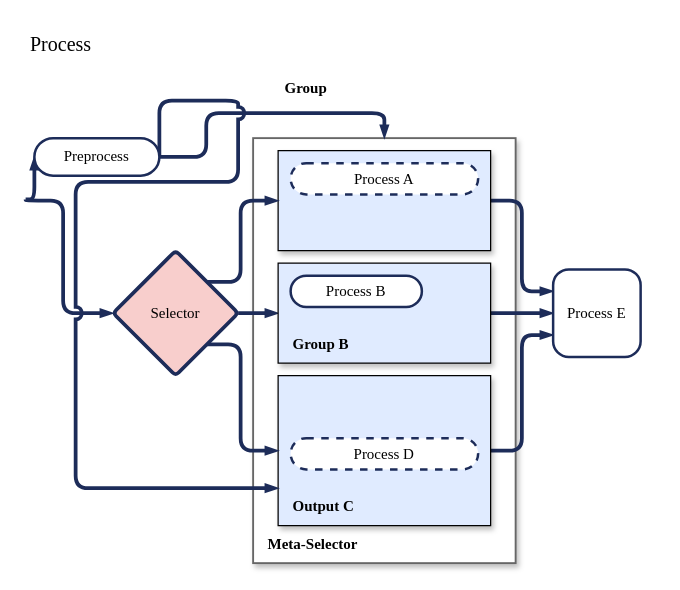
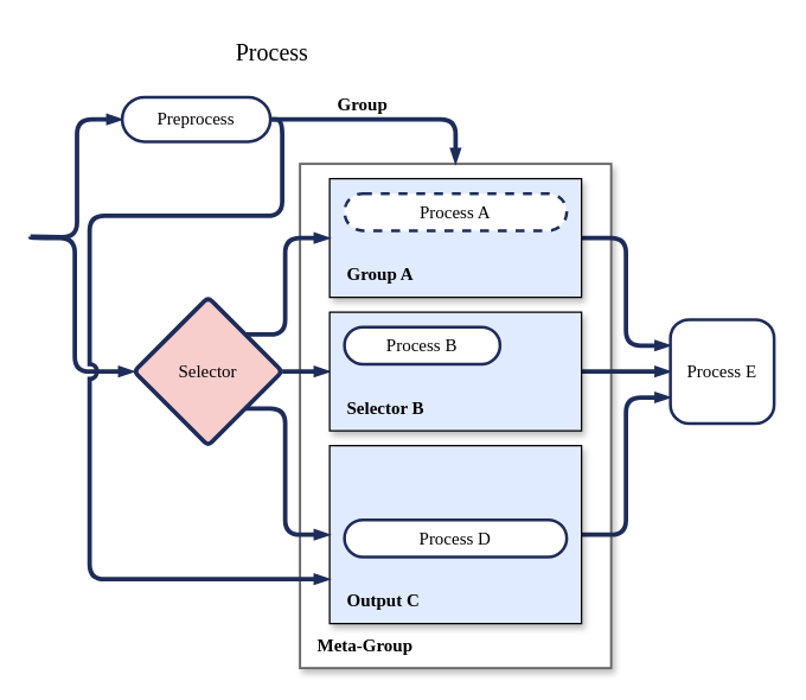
- <mxCell id="27" value="&lt;font data-font-src=&quot;https://fonts.googleapis.com/css?family=Barlow&quot; face=&quot;Barlow&quot; style=&quot;font-size: 16px;&quot;&gt;Process&lt;/font&gt;" style="text;html=1;align=left;verticalAlign=middle;whiteSpace=wrap;rounded=0;fontFamily=Helvetica;fontSize=11;fontColor=default;labelBackgroundColor=none;" vertex="1" parent="1"><mxGeometry x="22" y="20" width="280" height="30" as="geometry" /></mxCell>
+ <mxCell id="27" value="&lt;font data-font-src=&quot;https://fonts.googleapis.com/css?family=Barlow&quot; face=&quot;Barlow&quot; style=&quot;font-size: 16px;&quot;&gt;Process&lt;/font&gt;" style="text;html=1;align=left;verticalAlign=middle;whiteSpace=wrap;rounded=0;fontFamily=Helvetica;fontSize=11;fontColor=default;labelBackgroundColor=none;" vertex="1" parent="1"><mxGeometry x="157" y="20" width="280" height="30" as="geometry" /></mxCell>
- <mxCell id="26" value="&lt;div&gt;&lt;font data-font-src=&quot;https://fonts.googleapis.com/css?family=Barlow&quot; face=&quot;Barlow&quot;&gt;Preprocess&lt;/font&gt;&lt;/div&gt;" style="rounded=1;whiteSpace=wrap;html=1;strokeWidth=2;fillColor=default;shadow=0;textShadow=0;arcSize=50;strokeColor=#1D2C59;" vertex="1" parent="1"><mxGeometry x="27" y="110" width="100" height="30" as="geometry" /></mxCell>
+ <mxCell id="26" value="&lt;div&gt;&lt;font data-font-src=&quot;https://fonts.googleapis.com/css?family=Barlow&quot; face=&quot;Barlow&quot;&gt;Preprocess&lt;/font&gt;&lt;/div&gt;" style="rounded=1;whiteSpace=wrap;html=1;strokeWidth=2;fillColor=default;shadow=0;textShadow=0;arcSize=50;strokeColor=#1D2C59;" vertex="1" parent="1"><mxGeometry x="82" y="65" width="100" height="30" as="geometry" /></mxCell>
+ <mxCell id="6" value="&lt;font data-font-src=&quot;https://fonts.googleapis.com/css?family=Barlow&quot; face=&quot;Barlow&quot;&gt;Group A&lt;/font&gt;" style="text;html=1;align=left;verticalAlign=middle;whiteSpace=wrap;rounded=0;fontStyle=1;shadow=0;textShadow=0;" vertex="1" parent="1"><mxGeometry x="232" y="170" width="90" height="30" as="geometry" /></mxCell>
- <mxCell id="13" value="&lt;div&gt;&lt;font data-font-src=&quot;https://fonts.googleapis.com/css?family=Barlow&quot; face=&quot;Barlow&quot;&gt;Process E&lt;/font&gt;&lt;/div&gt;" style="rounded=1;whiteSpace=wrap;html=1;strokeWidth=2;fillColor=default;shadow=0;textShadow=0;arcSize=18;strokeColor=#1D2C59;align=center;verticalAlign=middle;fontFamily=Helvetica;fontSize=12;fontColor=default;" vertex="1" parent="1"><mxGeometry x="442" y="215" width="70" height="70" as="geometry" /></mxCell>
+ <mxCell id="13" value="&lt;div&gt;&lt;font data-font-src=&quot;https://fonts.googleapis.com/css?family=Barlow&quot; face=&quot;Barlow&quot;&gt;Process E&lt;/font&gt;&lt;/div&gt;" style="rounded=1;whiteSpace=wrap;html=1;strokeWidth=2;fillColor=default;shadow=0;textShadow=0;arcSize=18;strokeColor=#1D2C59;align=center;verticalAlign=middle;fontFamily=Helvetica;fontSize=12;fontColor=default;" vertex="1" parent="1"><mxGeometry x="452" y="215" width="70" height="70" as="geometry" /></mxCell>
- <mxCell id="9" value="&lt;font data-font-src=&quot;https://fonts.googleapis.com/css?family=Barlow&quot; face=&quot;Barlow&quot;&gt;Group B&lt;/font&gt;" style="text;html=1;align=left;verticalAlign=middle;whiteSpace=wrap;rounded=0;fontStyle=1;shadow=0;textShadow=0;" vertex="1" parent="1"><mxGeometry x="232" y="260" width="90" height="30" as="geometry" /></mxCell>
+ <mxCell id="9" value="&lt;font data-font-src=&quot;https://fonts.googleapis.com/css?family=Barlow&quot; face=&quot;Barlow&quot;&gt;Selector B&lt;/font&gt;" style="text;html=1;align=left;verticalAlign=middle;whiteSpace=wrap;rounded=0;fontStyle=1;shadow=0;textShadow=0;" vertex="1" parent="1"><mxGeometry x="232" y="260" width="90" height="30" as="geometry" /></mxCell>
- <mxCell id="14" value="&lt;div&gt;&lt;font face=&quot;Barlow&quot;&gt;Process D&lt;/font&gt;&lt;/div&gt;" style="rounded=1;whiteSpace=wrap;html=1;strokeWidth=2;fillColor=default;shadow=0;textShadow=0;arcSize=50;strokeColor=#1D2C59;align=center;verticalAlign=middle;fontFamily=Helvetica;fontSize=12;fontColor=default;dashed=1;" vertex="1" parent="1"><mxGeometry x="232" y="350" width="150" height="25" as="geometry" /></mxCell>
+ <mxCell id="14" value="&lt;div&gt;&lt;font face=&quot;Barlow&quot;&gt;Process D&lt;/font&gt;&lt;/div&gt;" style="rounded=1;whiteSpace=wrap;html=1;strokeWidth=2;fillColor=default;shadow=0;textShadow=0;arcSize=50;strokeColor=#1D2C59;align=center;verticalAlign=middle;fontFamily=Helvetica;fontSize=12;fontColor=default;" vertex="1" parent="1"><mxGeometry x="232" y="350" width="150" height="25" as="geometry" /></mxCell>
- <mxCell id="20" value="&lt;font data-font-src=&quot;https://fonts.googleapis.com/css?family=Barlow&quot; face=&quot;Barlow&quot;&gt;Meta-Selector&lt;/font&gt;" style="text;html=1;align=left;verticalAlign=middle;whiteSpace=wrap;rounded=0;fontStyle=1;shadow=0;textShadow=0;" vertex="1" parent="1"><mxGeometry x="212" y="420" width="110" height="30" as="geometry" /></mxCell>
+ <mxCell id="20" value="&lt;font data-font-src=&quot;https://fonts.googleapis.com/css?family=Barlow&quot; face=&quot;Barlow&quot;&gt;Meta-Group&lt;/font&gt;" style="text;html=1;align=left;verticalAlign=middle;whiteSpace=wrap;rounded=0;fontStyle=1;shadow=0;textShadow=0;" vertex="1" parent="1"><mxGeometry x="212" y="420" width="110" height="30" as="geometry" /></mxCell>
